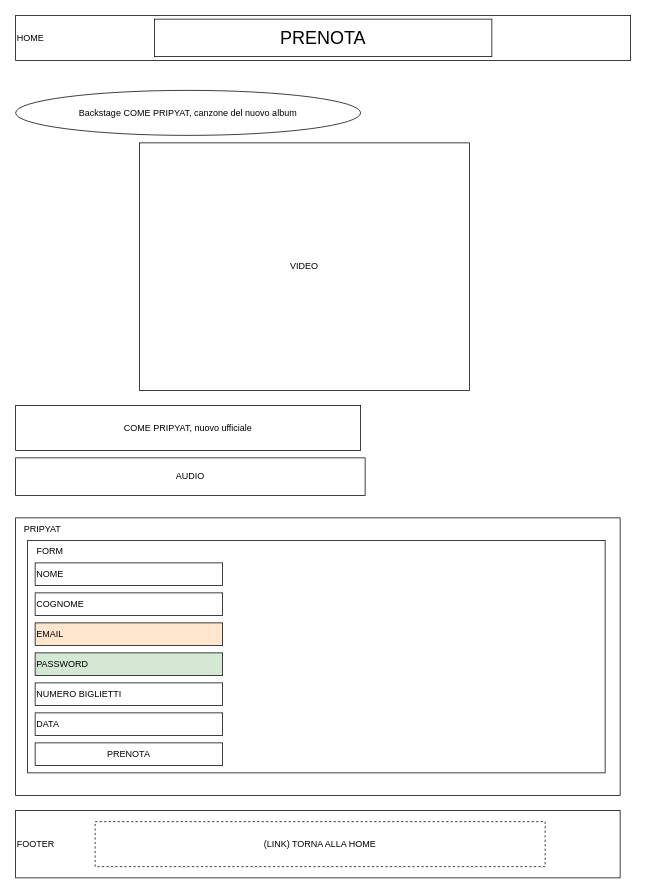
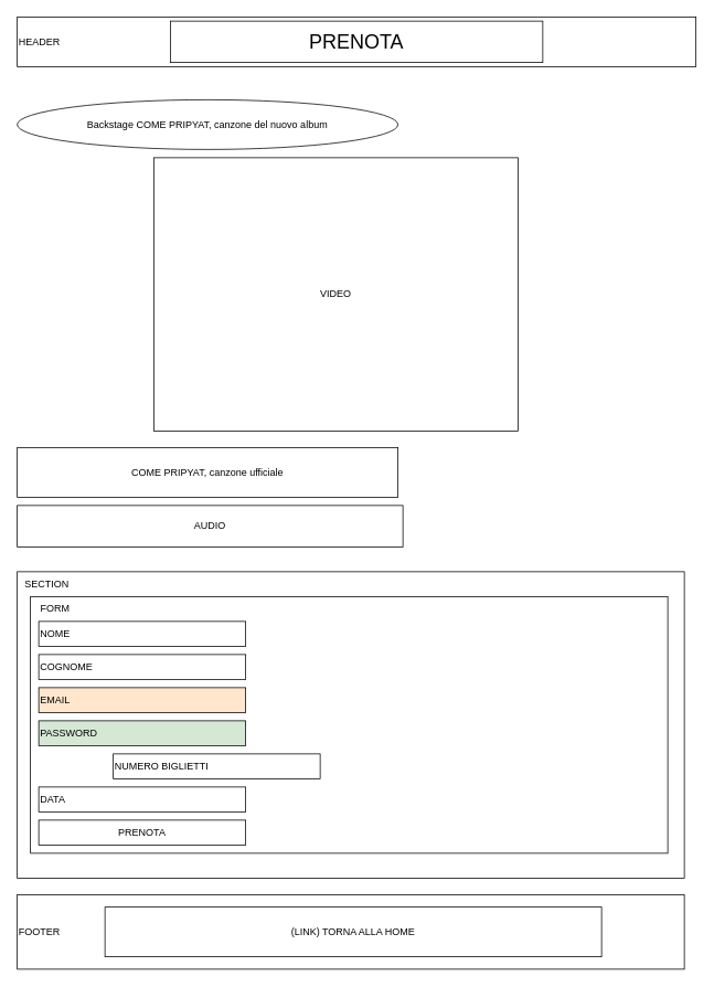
- <mxCell id="2" value="HOME" style="rounded=0;whiteSpace=wrap;html=1;align=left;" parent="1" vertex="1"><mxGeometry x="20" width="820" height="60" as="geometry" y="20" /></mxCell>
+ <mxCell id="2" value="HEADER" style="rounded=0;whiteSpace=wrap;html=1;align=left;" parent="1" vertex="1"><mxGeometry x="20" width="820" height="60" as="geometry" y="20" /></mxCell>
- <mxCell id="6" value="COME PRIPYAT, nuovo ufficiale" style="rounded=0;whiteSpace=wrap;html=1;" vertex="1" parent="1"><mxGeometry x="20" y="540" width="460" height="60" as="geometry" /></mxCell>
+ <mxCell id="6" value="COME PRIPYAT, canzone ufficiale" style="rounded=0;whiteSpace=wrap;html=1;" vertex="1" parent="1"><mxGeometry x="20" y="540" width="460" height="60" as="geometry" /></mxCell>
- <mxCell id="10" value="PRIPYAT" style="text;html=1;strokeColor=none;fillColor=none;align=center;verticalAlign=middle;whiteSpace=wrap;rounded=0;" vertex="1" parent="1"><mxGeometry x="26" y="690" width="60" height="30" as="geometry" /></mxCell>
+ <mxCell id="10" value="SECTION" style="text;html=1;strokeColor=none;fillColor=none;align=center;verticalAlign=middle;whiteSpace=wrap;rounded=0;" vertex="1" parent="1"><mxGeometry x="26" y="690" width="60" height="30" as="geometry" /></mxCell>
- <mxCell id="16" value="NUMERO BIGLIETTI" style="rounded=0;whiteSpace=wrap;html=1;align=left;" vertex="1" parent="1"><mxGeometry x="46" y="910" width="250" height="30" as="geometry" /></mxCell>
+ <mxCell id="16" value="NUMERO BIGLIETTI" style="rounded=0;whiteSpace=wrap;html=1;align=left;" vertex="1" parent="1"><mxGeometry x="136" y="910" width="250" height="30" as="geometry" /></mxCell>
- <mxCell id="20" value="(LINK) TORNA ALLA HOME" style="rounded=0;whiteSpace=wrap;html=1;dashed=1;" vertex="1" parent="1"><mxGeometry x="126" y="1095" width="600" height="60" as="geometry" /></mxCell>
+ <mxCell id="20" value="(LINK) TORNA ALLA HOME" style="rounded=0;whiteSpace=wrap;html=1;" vertex="1" parent="1"><mxGeometry x="126" y="1095" width="600" height="60" as="geometry" /></mxCell>
